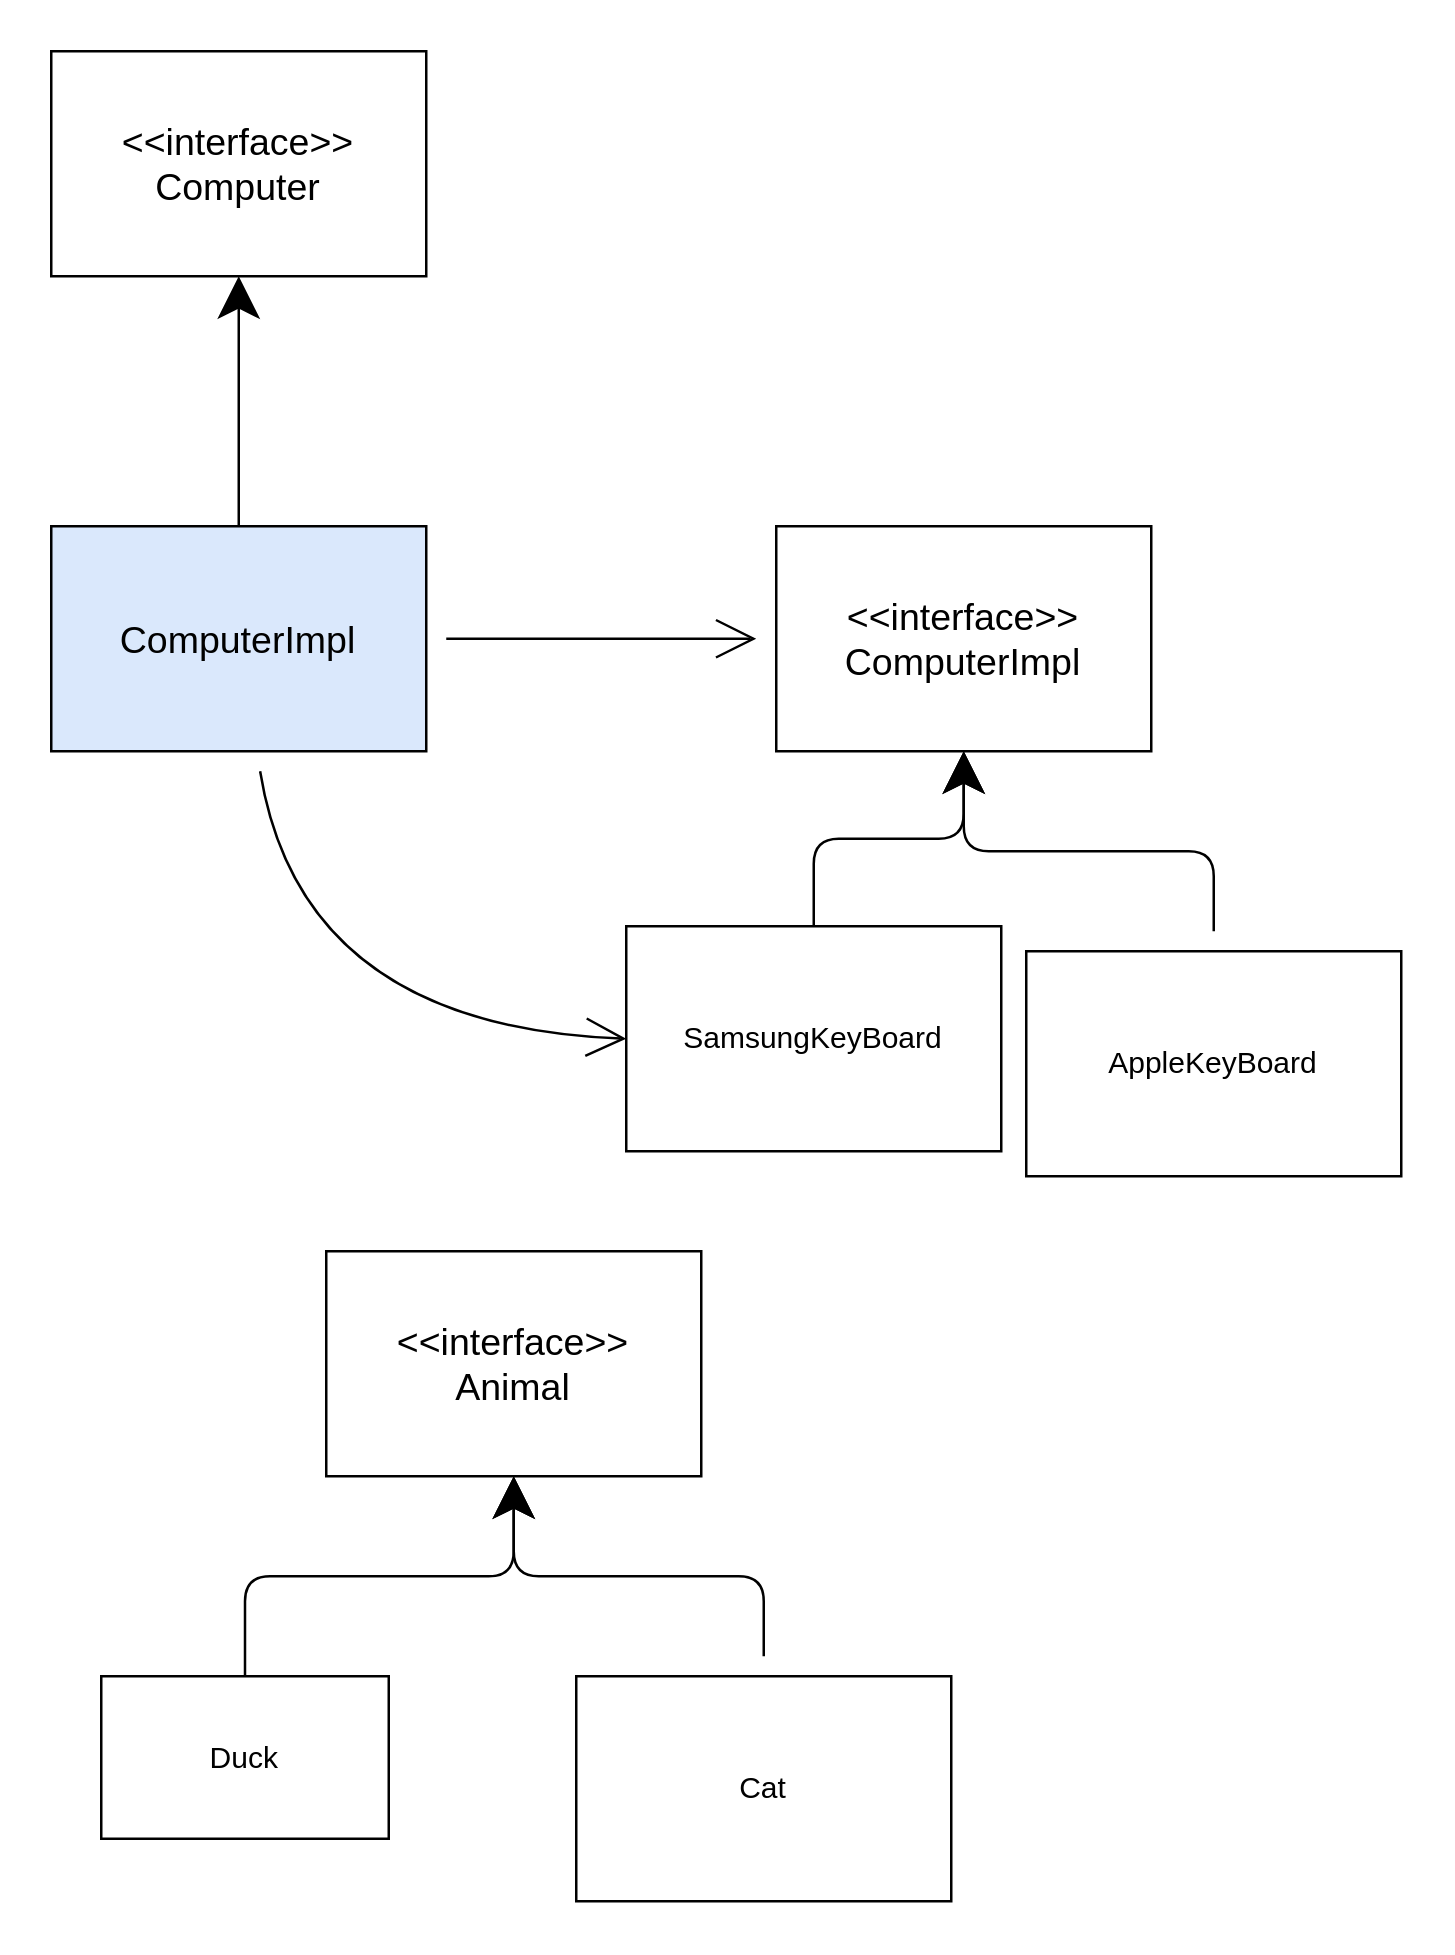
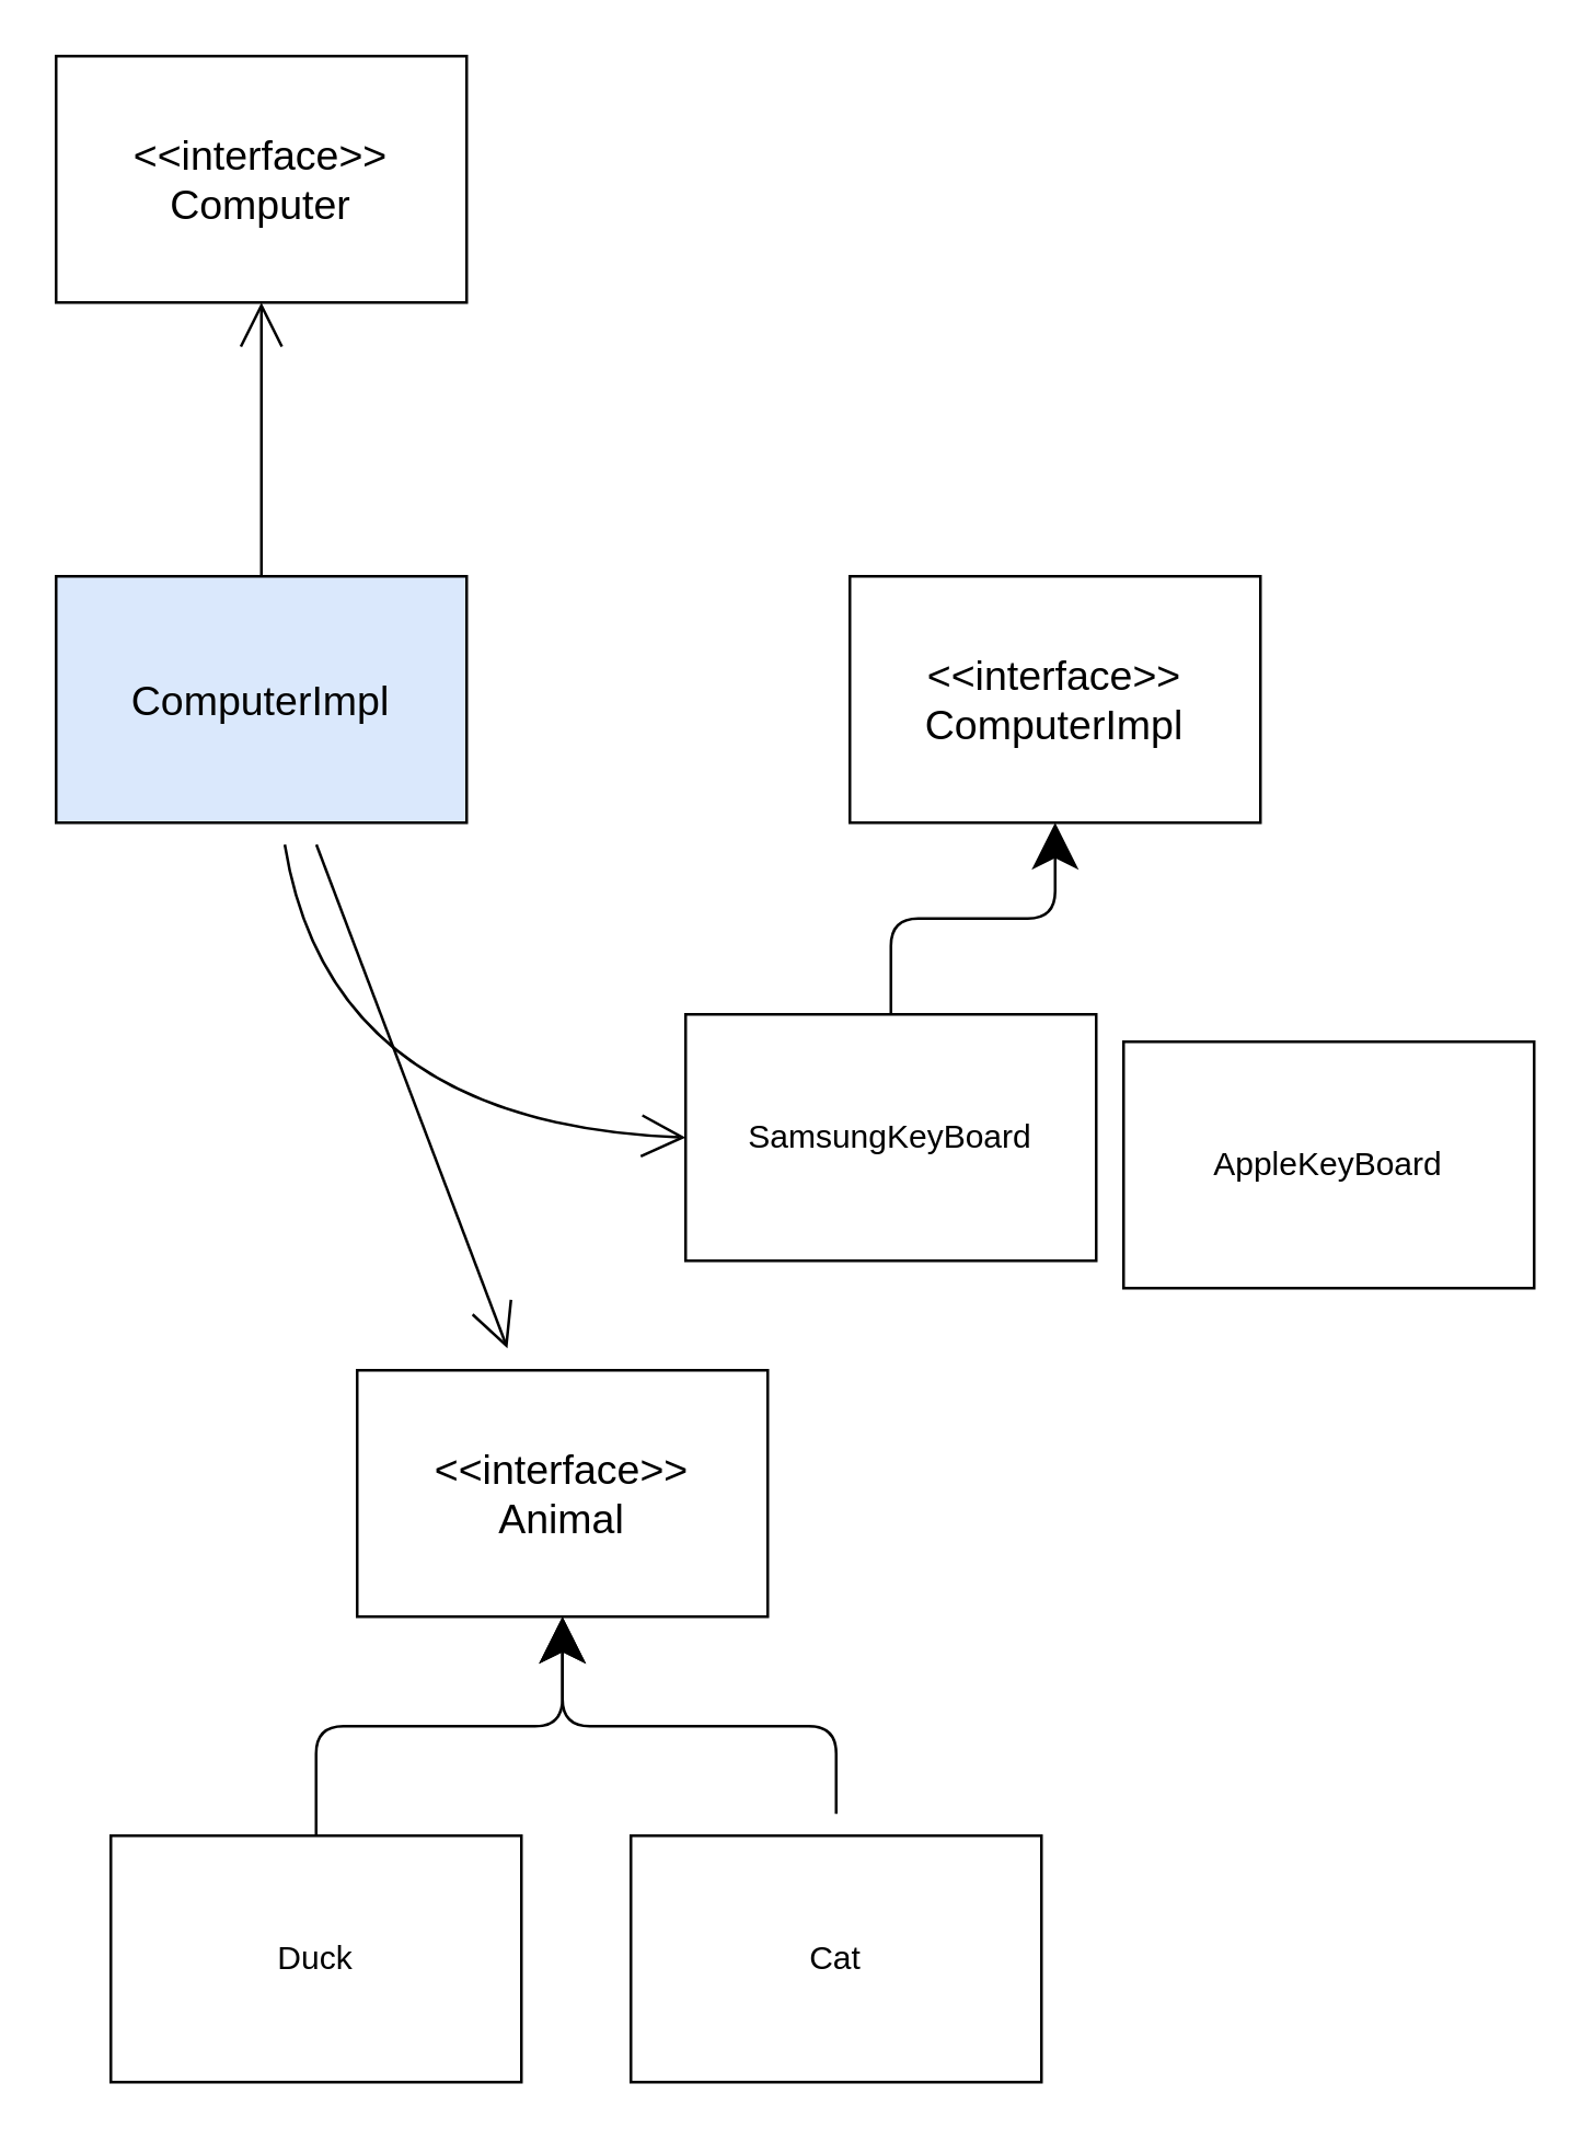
- <mxCell id="10" value="" style="endArrow=classic;html=1;startSize=14;endSize=14;sourcePerimeterSpacing=8;targetPerimeterSpacing=8;entryX=0.5;entryY=1;entryDx=0;entryDy=0;exitX=0.5;exitY=0;exitDx=0;exitDy=0;" edge="1" parent="1" source="4" target="2"><mxGeometry width="50" height="50" relative="1" as="geometry"><mxPoint x="350" y="250" as="sourcePoint" /><mxPoint x="400" y="200" as="targetPoint" /></mxGeometry></mxCell>
+ <mxCell id="10" value="" style="endArrow=open;html=1;startSize=14;endSize=14;sourcePerimeterSpacing=8;targetPerimeterSpacing=8;entryX=0.5;entryY=1;entryDx=0;entryDy=0;exitX=0.5;exitY=0;exitDx=0;exitDy=0;" edge="1" parent="1" source="4" target="2"><mxGeometry width="50" height="50" relative="1" as="geometry"><mxPoint x="350" y="250" as="sourcePoint" /><mxPoint x="400" y="200" as="targetPoint" /></mxGeometry></mxCell>
- <mxCell id="3" style="edgeStyle=none;curved=1;rounded=0;orthogonalLoop=1;jettySize=auto;html=1;endArrow=open;startSize=14;endSize=14;sourcePerimeterSpacing=8;targetPerimeterSpacing=8;" edge="1" parent="1" source="4" target="5"><mxGeometry relative="1" as="geometry" /></mxCell>
+ <mxCell id="3" style="edgeStyle=none;curved=1;rounded=0;orthogonalLoop=1;jettySize=auto;html=1;endArrow=open;startSize=14;endSize=14;sourcePerimeterSpacing=8;targetPerimeterSpacing=8;" edge="1" parent="1" source="4" target="12"><mxGeometry relative="1" as="geometry" /></mxCell>
- <mxCell id="9" value="" style="edgeStyle=elbowEdgeStyle;elbow=vertical;endArrow=classic;html=1;startSize=14;endSize=14;sourcePerimeterSpacing=8;targetPerimeterSpacing=8;entryX=0.5;entryY=1;entryDx=0;entryDy=0;" edge="1" parent="1" source="7" target="5"><mxGeometry width="50" height="50" relative="1" as="geometry"><mxPoint x="350" y="250" as="sourcePoint" /><mxPoint x="400" y="200" as="targetPoint" /></mxGeometry></mxCell>
- <mxCell id="13" value="Duck" style="rounded=0;whiteSpace=wrap;html=1;hachureGap=4;pointerEvents=0;" vertex="1" parent="1"><mxGeometry x="40" y="670" width="115" height="65" as="geometry" /></mxCell>
+ <mxCell id="13" value="Duck" style="rounded=0;whiteSpace=wrap;html=1;hachureGap=4;pointerEvents=0;" vertex="1" parent="1"><mxGeometry x="40" y="670" width="150" height="90" as="geometry" /></mxCell>
